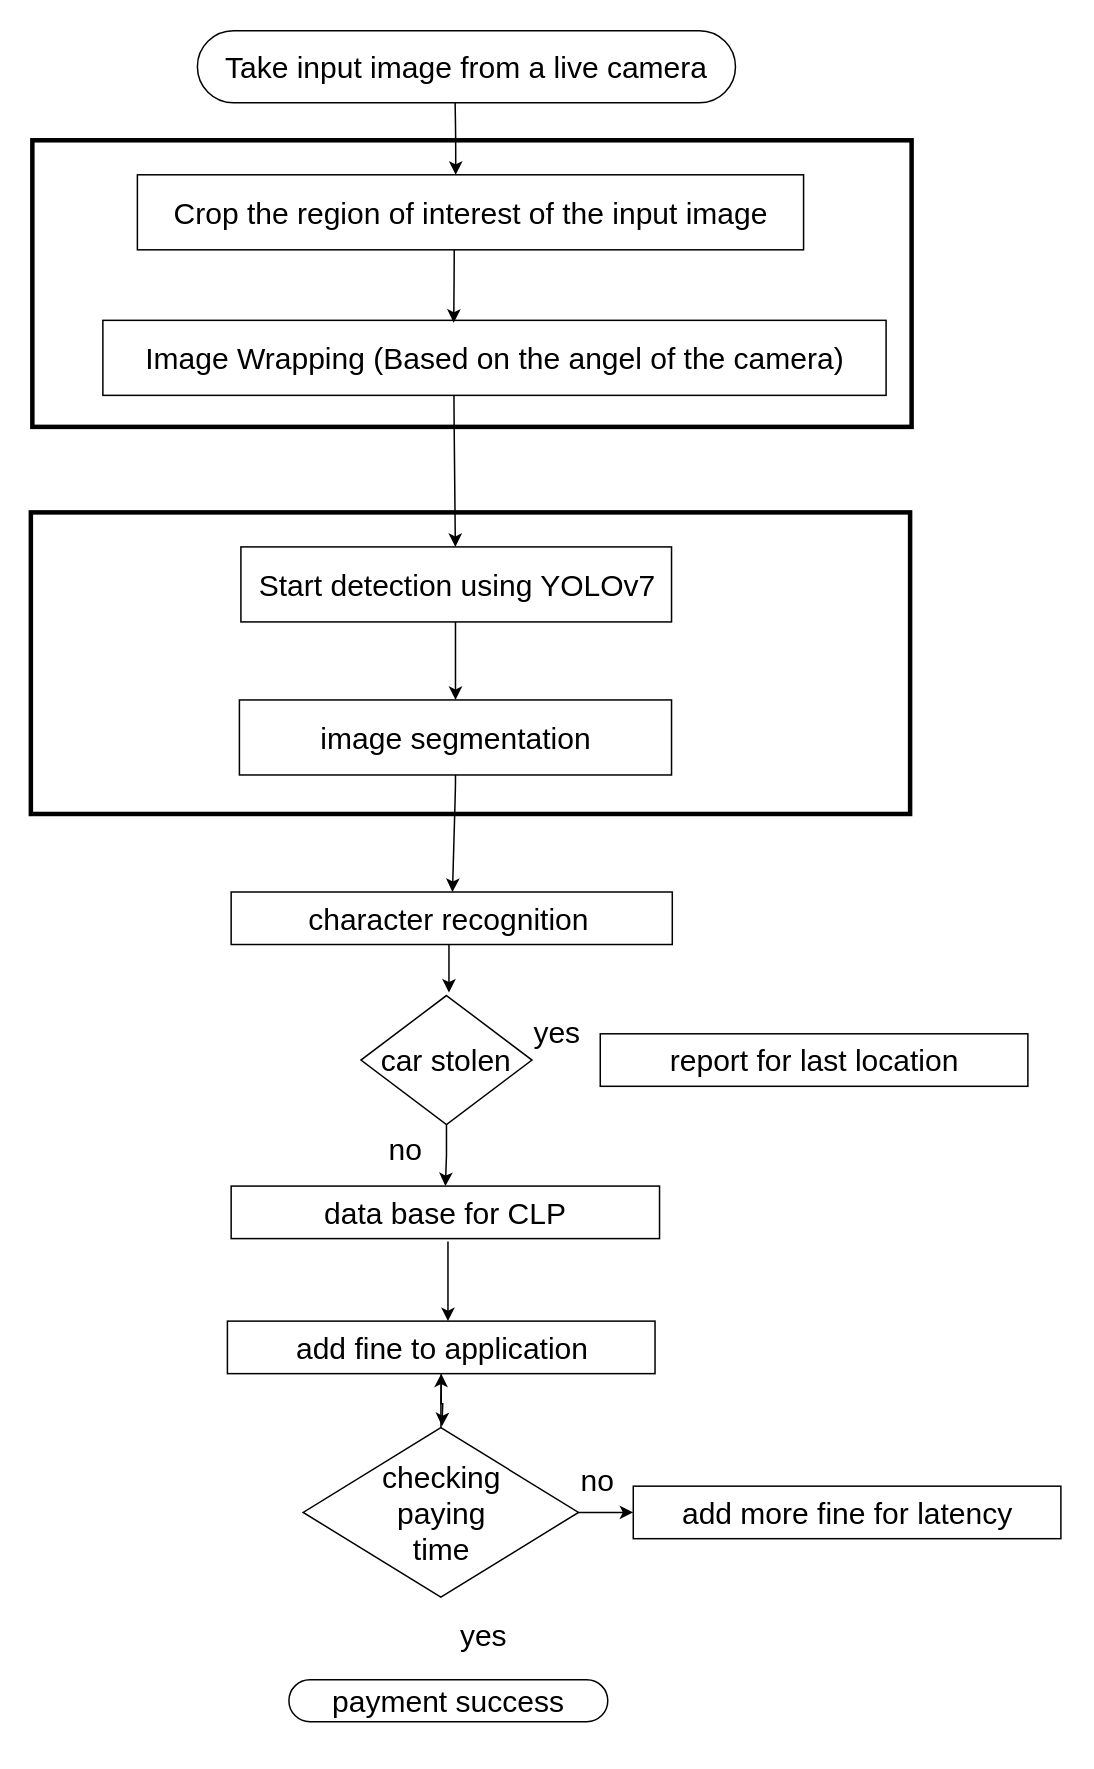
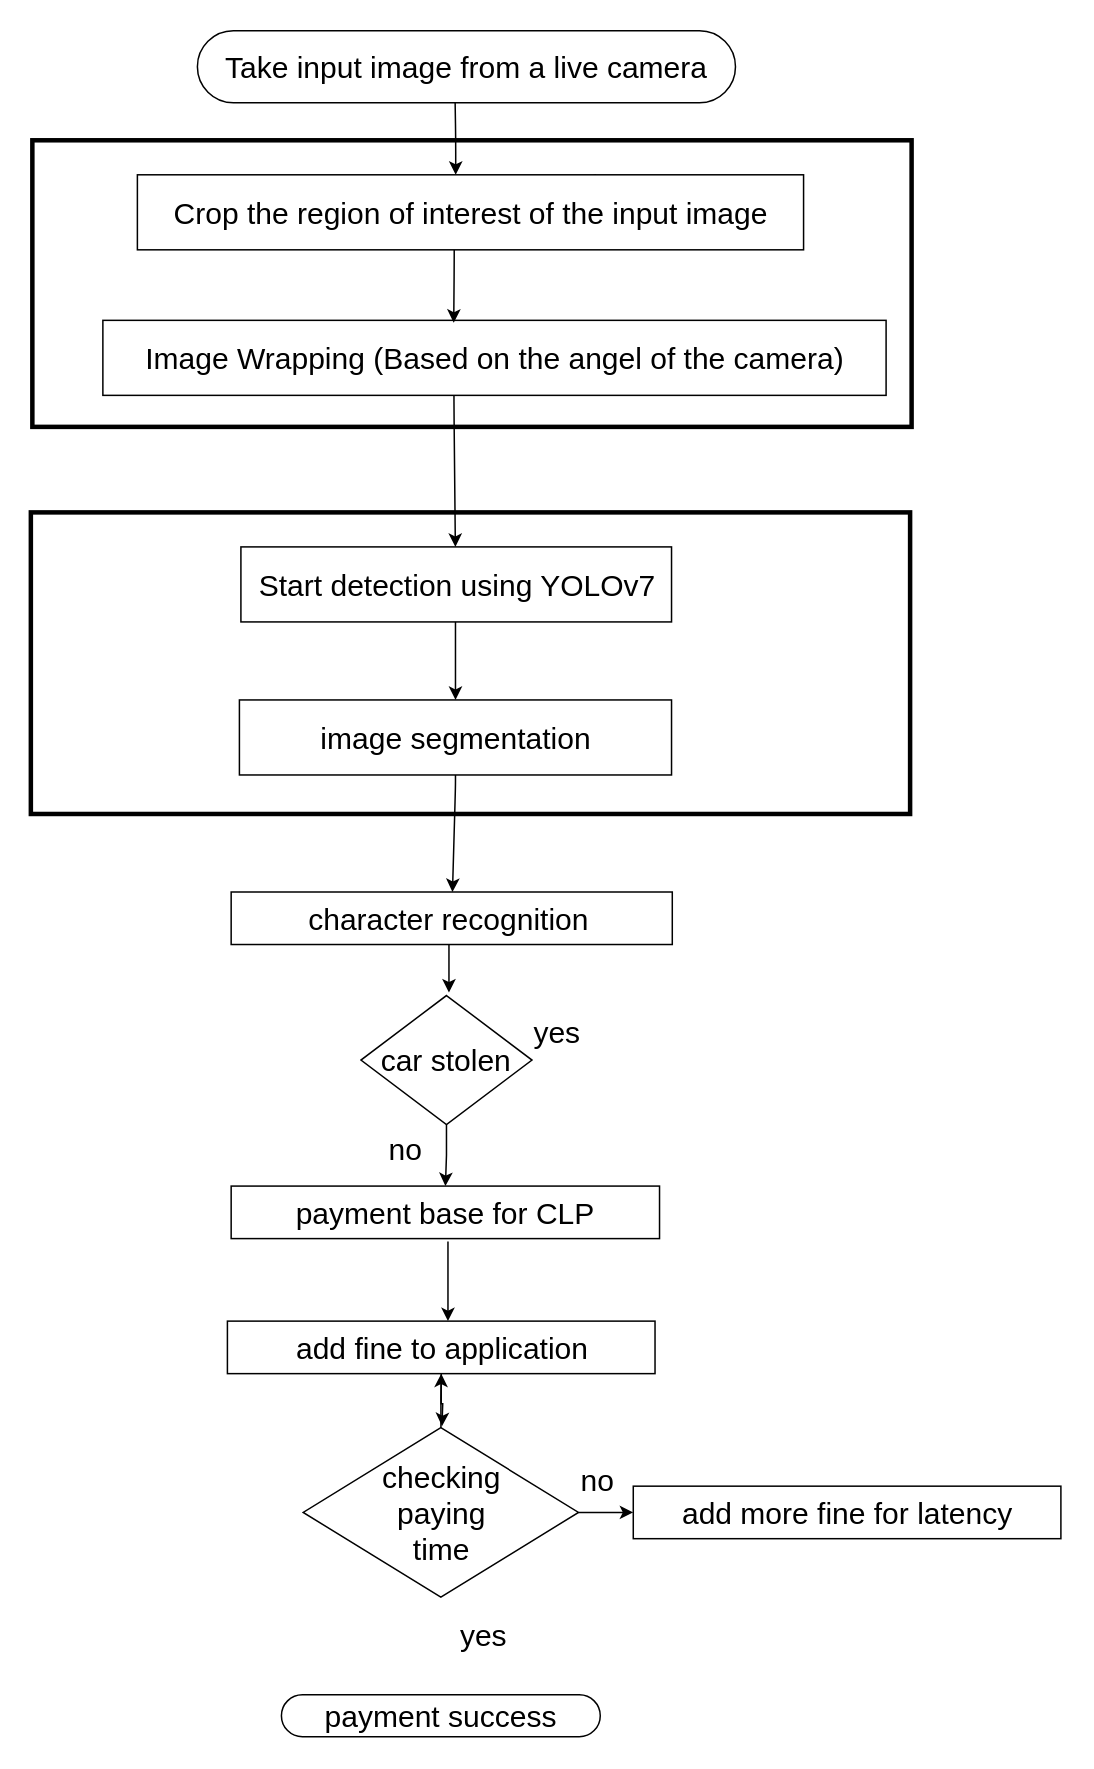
- <mxCell id="12" value="&lt;p class=&quot;MsoNormal&quot; style=&quot;font-size: 20px;&quot;&gt;report for last location&lt;/p&gt;" style="html=1;dashed=0;whitespace=wrap;fontSize=20;" parent="1" vertex="1"><mxGeometry x="399.5" y="688.5" width="285" height="35" as="geometry" /></mxCell>
- <mxCell id="10" value="&lt;p class=&quot;MsoNormal&quot; style=&quot;font-size: 20px;&quot;&gt;data base for CLP&lt;/p&gt;" style="html=1;dashed=0;whitespace=wrap;fontSize=20;" parent="1" vertex="1"><mxGeometry x="153.5" y="790" width="285.5" height="35" as="geometry" /></mxCell>
+ <mxCell id="10" value="&lt;p class=&quot;MsoNormal&quot; style=&quot;font-size: 20px;&quot;&gt;payment base for CLP&lt;/p&gt;" style="html=1;dashed=0;whitespace=wrap;fontSize=20;" parent="1" vertex="1"><mxGeometry x="153.5" y="790" width="285.5" height="35" as="geometry" /></mxCell>
- <mxCell id="3" value="&lt;span style=&quot;font-family: calibri, sans-serif; font-size: 20px;&quot;&gt;payment success&lt;/span&gt;" style="html=1;dashed=0;whitespace=wrap;shape=mxgraph.dfd.start;fontSize=20;" parent="1" vertex="1"><mxGeometry x="192" y="1119" width="212.5" height="28" as="geometry" /></mxCell>
+ <mxCell id="3" value="&lt;span style=&quot;font-family: calibri, sans-serif; font-size: 20px;&quot;&gt;payment success&lt;/span&gt;" style="html=1;dashed=0;whitespace=wrap;shape=mxgraph.dfd.start;fontSize=20;" parent="1" vertex="1"><mxGeometry x="187" y="1129" width="212.5" height="28" as="geometry" /></mxCell>
